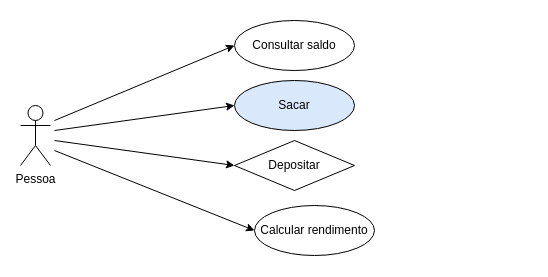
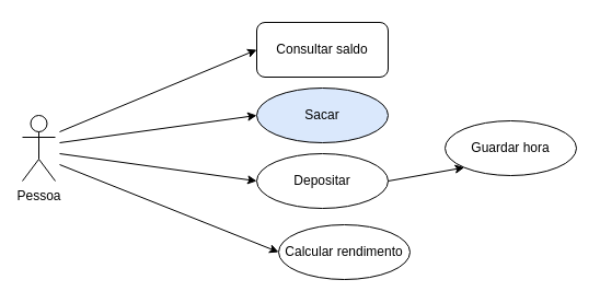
- <mxCell id="3" value="Consultar saldo" style="ellipse;whiteSpace=wrap;html=1;" vertex="1" parent="1"><mxGeometry x="234" y="20" width="120" height="50" as="geometry" /></mxCell>
+ <mxCell id="3" value="Consultar saldo" style="whiteSpace=wrap;html=1;rounded=1;" vertex="1" parent="1"><mxGeometry x="234" y="20" width="120" height="50" as="geometry" /></mxCell>
+ <mxCell id="11" value="Guardar hora" style="ellipse;whiteSpace=wrap;html=1;" vertex="1" parent="1"><mxGeometry x="406" y="110" width="120" height="50" as="geometry" /></mxCell>
+ <mxCell id="12" value="" style="endArrow=classic;html=1;rounded=0;exitX=1;exitY=0.5;exitDx=0;exitDy=0;entryX=0;entryY=1;entryDx=0;entryDy=0;" edge="1" parent="1" source="5" target="11"><mxGeometry width="50" height="50" relative="1" as="geometry"><mxPoint x="364" y="115" as="sourcePoint" /><mxPoint x="424" y="180" as="targetPoint" /></mxGeometry></mxCell>
- <mxCell id="5" value="Depositar" style="rhombus;whiteSpace=wrap;html=1;" vertex="1" parent="1"><mxGeometry x="234" y="140" width="120" height="50" as="geometry" /></mxCell>
+ <mxCell id="5" value="Depositar" style="ellipse;whiteSpace=wrap;html=1;" vertex="1" parent="1"><mxGeometry x="234" y="140" width="120" height="50" as="geometry" /></mxCell>
